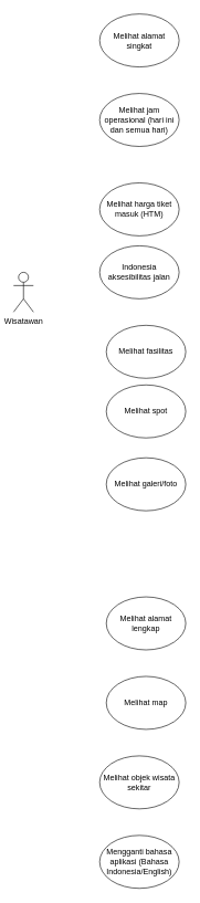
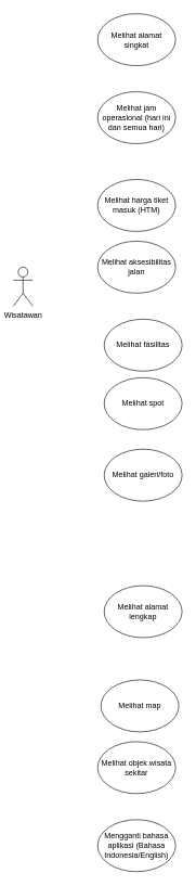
- <mxCell id="6" value="Indonesia aksesibilitas jalan" style="ellipse;whiteSpace=wrap;html=1;" vertex="1" parent="1"><mxGeometry x="150" y="370" width="120" height="80" as="geometry" /></mxCell>
+ <mxCell id="6" value="Melihat aksesibilitas jalan" style="ellipse;whiteSpace=wrap;html=1;" vertex="1" parent="1"><mxGeometry x="150" y="370" width="120" height="80" as="geometry" /></mxCell>
- <mxCell id="11" value="Melihat map" style="ellipse;whiteSpace=wrap;html=1;" vertex="1" parent="1"><mxGeometry x="160" y="1020" width="120" height="80" as="geometry" /></mxCell>
+ <mxCell id="11" value="Melihat map" style="ellipse;whiteSpace=wrap;html=1;" vertex="1" parent="1"><mxGeometry x="155" y="1045" width="120" height="80" as="geometry" /></mxCell>
